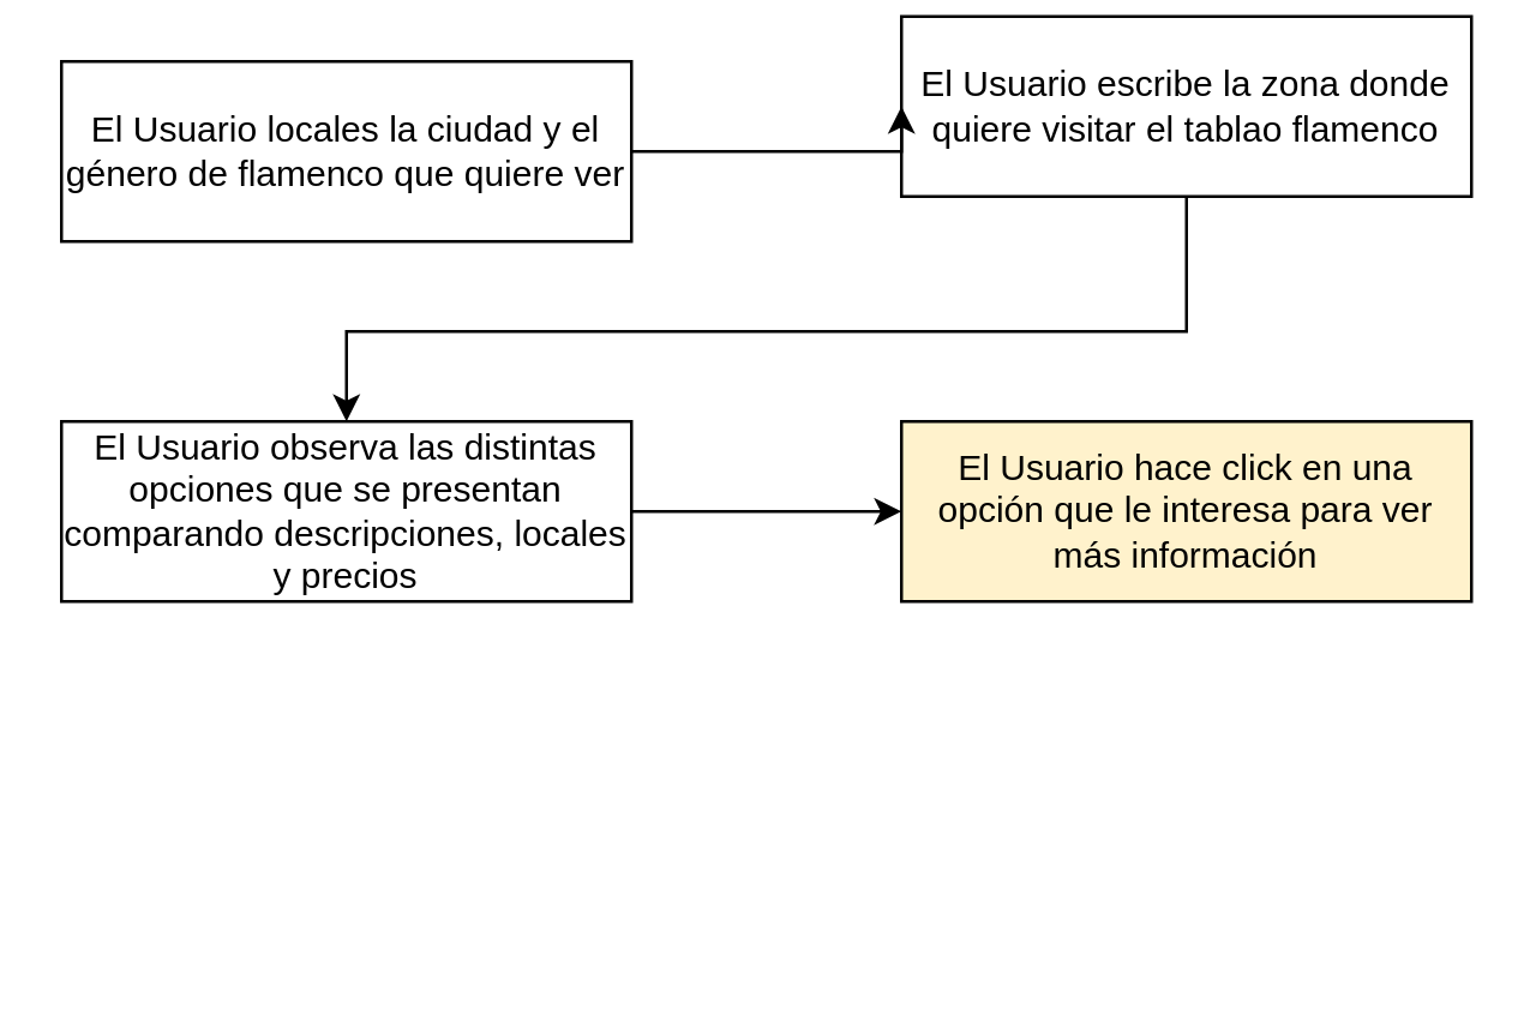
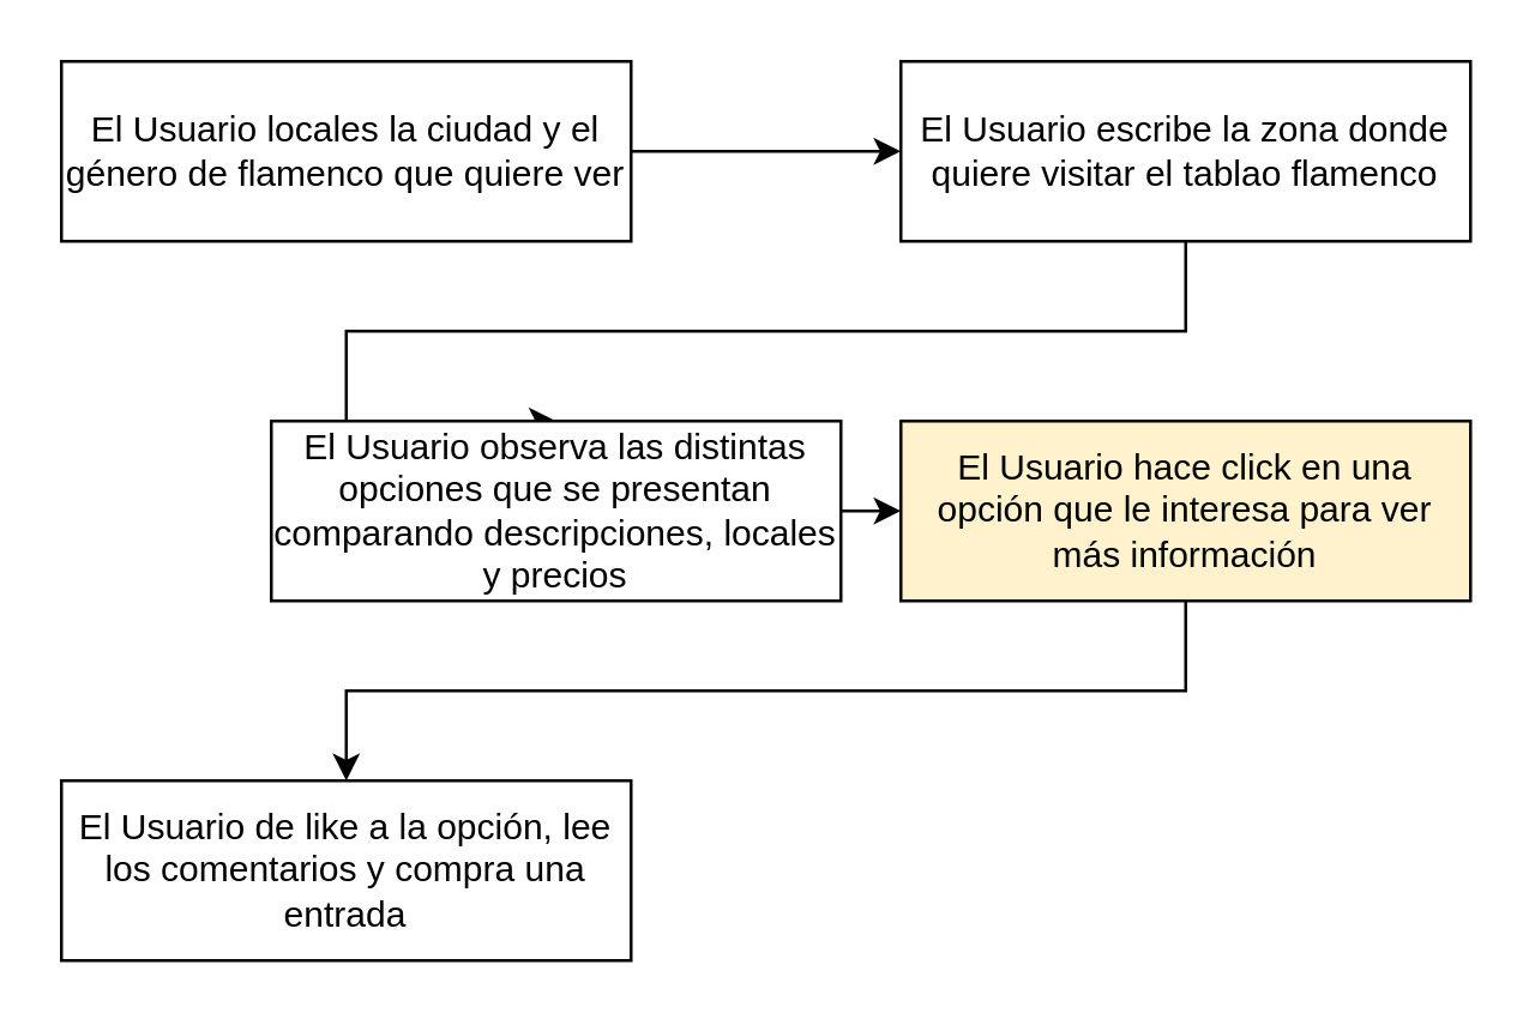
- <mxCell id="3" value="El Usuario escribe la zona donde quiere visitar el tablao flamenco" style="rounded=0;whiteSpace=wrap;html=1;" vertex="1" parent="1"><mxGeometry x="300" y="5" width="190" height="60" as="geometry" /></mxCell>
+ <mxCell id="3" value="El Usuario escribe la zona donde quiere visitar el tablao flamenco" style="rounded=0;whiteSpace=wrap;html=1;" vertex="1" parent="1"><mxGeometry x="300" y="20" width="190" height="60" as="geometry" /></mxCell>
- <mxCell id="5" value="El Usuario observa las distintas opciones que se presentan comparando descripciones, locales y precios" style="rounded=0;whiteSpace=wrap;html=1;" vertex="1" parent="1"><mxGeometry x="20" y="140" width="190" height="60" as="geometry" /></mxCell>
+ <mxCell id="5" value="El Usuario observa las distintas opciones que se presentan comparando descripciones, locales y precios" style="rounded=0;whiteSpace=wrap;html=1;" vertex="1" parent="1"><mxGeometry x="90" y="140" width="190" height="60" as="geometry" /></mxCell>
+ <mxCell id="6" style="edgeStyle=orthogonalEdgeStyle;rounded=0;orthogonalLoop=1;jettySize=auto;html=1;entryX=0.5;entryY=0;entryDx=0;entryDy=0;" edge="1" parent="1" source="7" target="8"><mxGeometry relative="1" as="geometry"><Array as="points"><mxPoint x="395" y="230" /><mxPoint x="115" y="230" /></Array></mxGeometry></mxCell>
+ <mxCell id="8" value="El Usuario de like a la opción, lee los comentarios y compra una entrada" style="rounded=0;whiteSpace=wrap;html=1;" vertex="1" parent="1"><mxGeometry x="20" y="260" width="190" height="60" as="geometry" /></mxCell>
